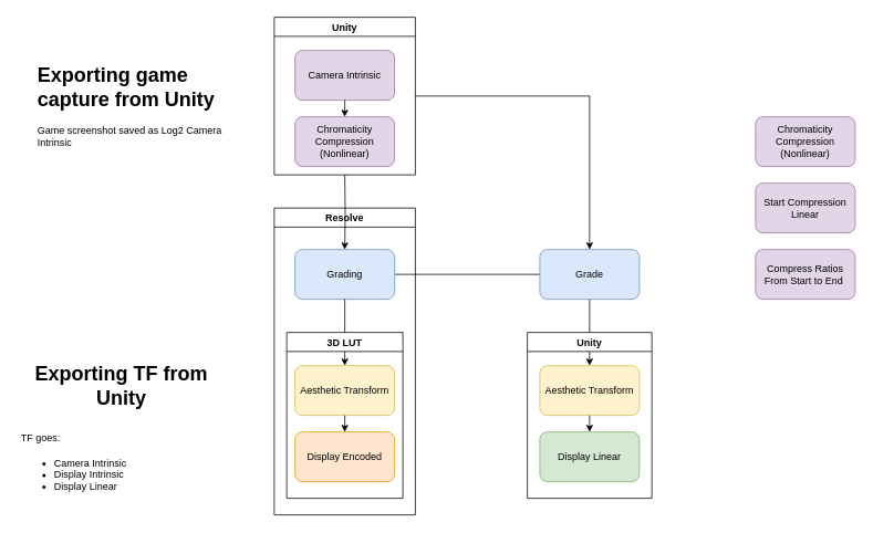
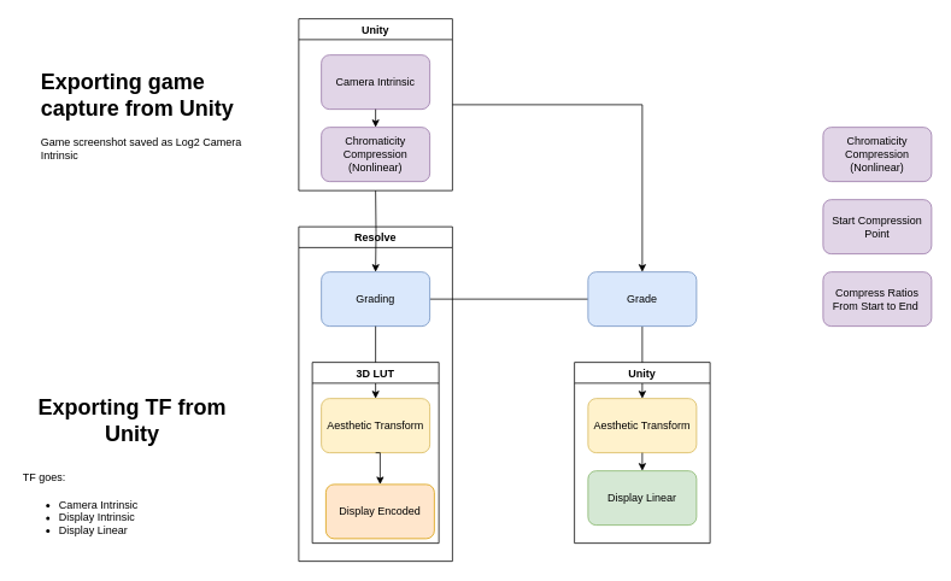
- <mxCell id="23" value="Start Compression Linear" style="rounded=1;whiteSpace=wrap;html=1;fillColor=#e1d5e7;strokeColor=#9673a6;" parent="1" vertex="1"><mxGeometry x="910" y="220" width="120" height="60" as="geometry" /></mxCell>
+ <mxCell id="23" value="Start Compression Point" style="rounded=1;whiteSpace=wrap;html=1;fillColor=#e1d5e7;strokeColor=#9673a6;" parent="1" vertex="1"><mxGeometry x="910" y="220" width="120" height="60" as="geometry" /></mxCell>
- <mxCell id="9" value="Display Encoded" style="rounded=1;whiteSpace=wrap;html=1;fillColor=#ffe6cc;strokeColor=#d79b00;" parent="7" vertex="1"><mxGeometry x="10" y="120" width="120" height="60" as="geometry" /></mxCell>
+ <mxCell id="9" value="Display Encoded" style="rounded=1;whiteSpace=wrap;html=1;fillColor=#ffe6cc;strokeColor=#d79b00;" parent="7" vertex="1"><mxGeometry x="15" y="135" width="120" height="60" as="geometry" /></mxCell>
